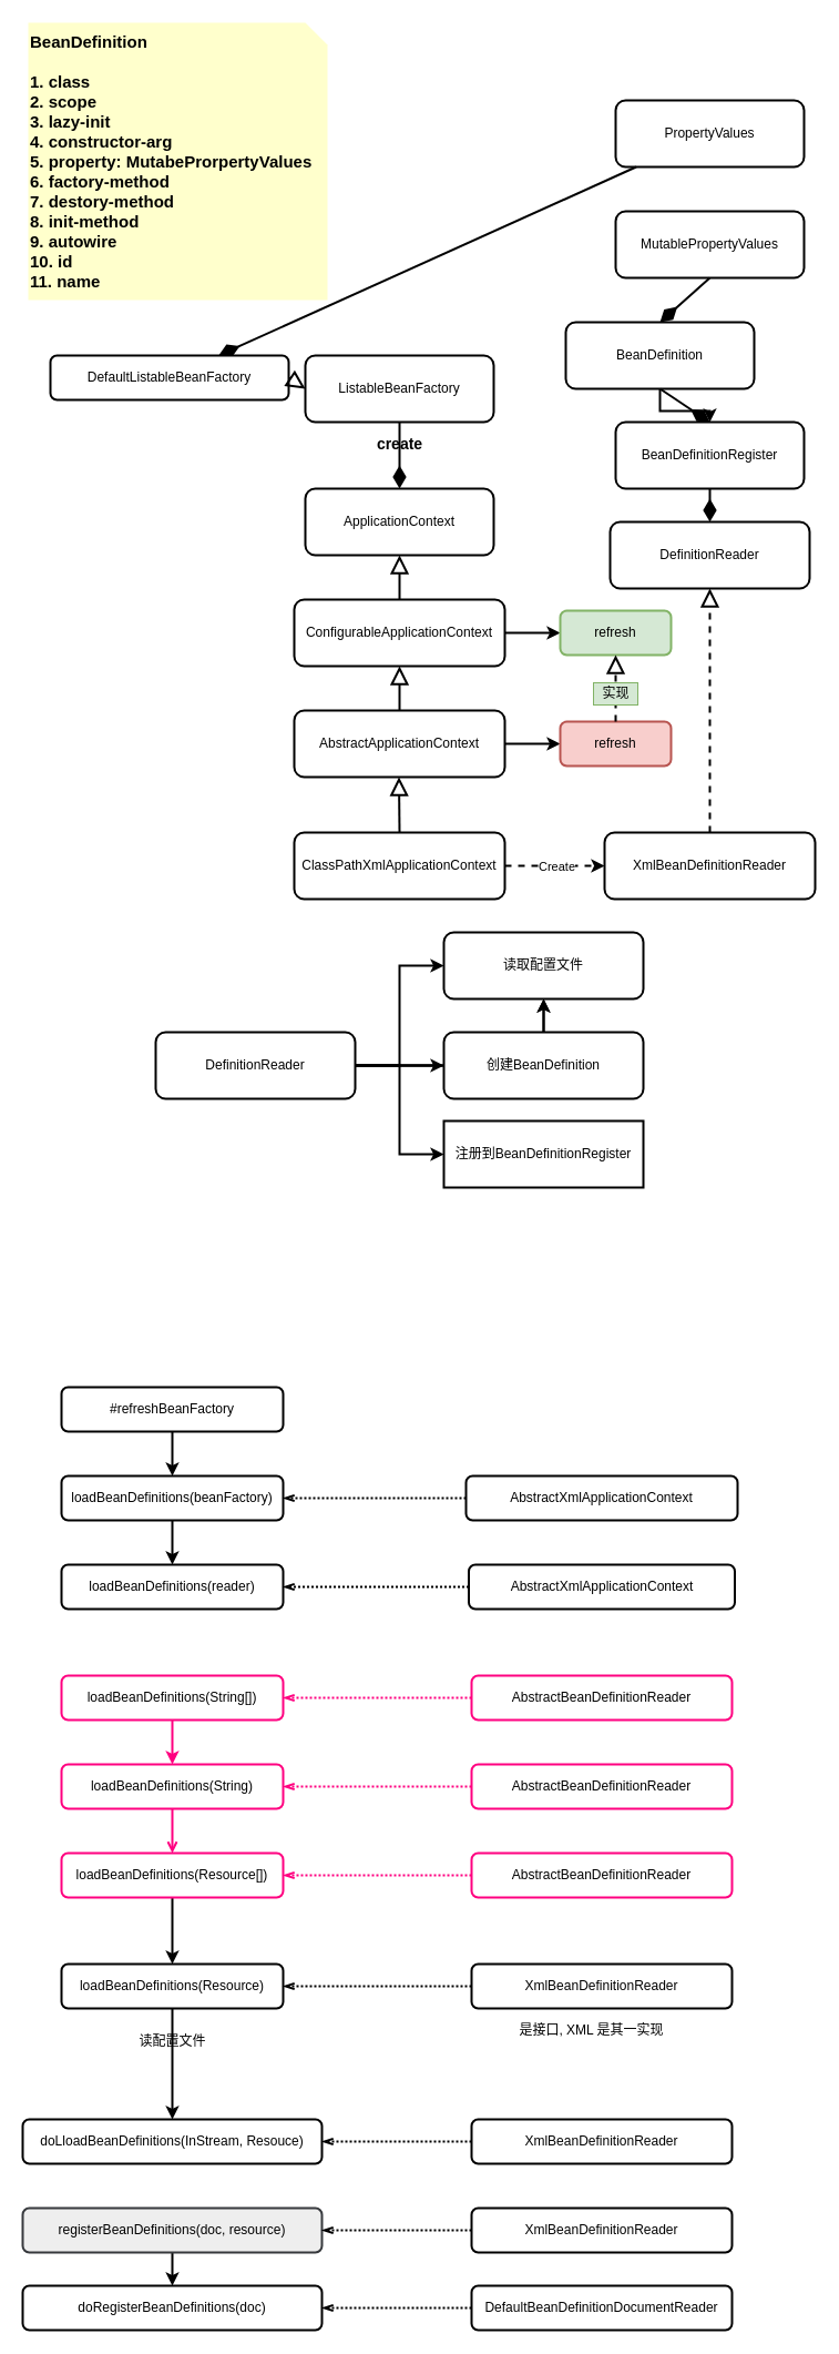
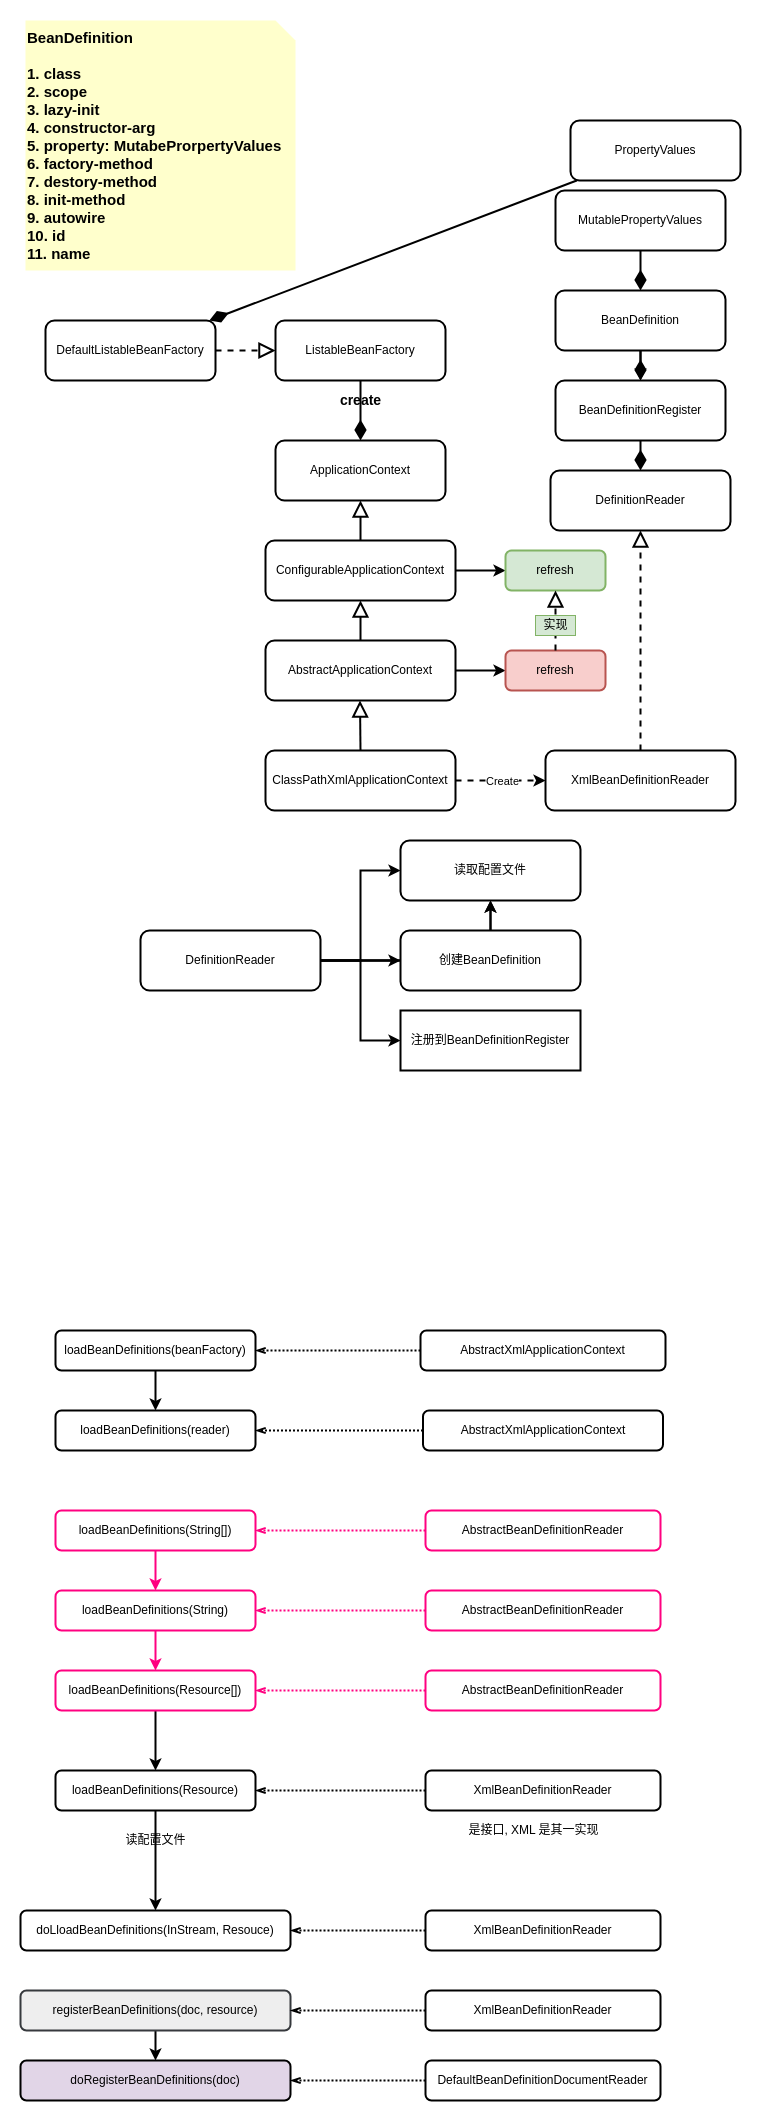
- <mxCell id="19" value="PropertyValues" style="rounded=1;whiteSpace=wrap;html=1;strokeWidth=2;" parent="1" vertex="1"><mxGeometry x="555" y="90" width="170" height="60" as="geometry" /></mxCell>
+ <mxCell id="19" value="PropertyValues" style="rounded=1;whiteSpace=wrap;html=1;strokeWidth=2;" parent="1" vertex="1"><mxGeometry x="570" y="120" width="170" height="60" as="geometry" /></mxCell>
- <mxCell id="15" value="BeanDefinition" style="rounded=1;whiteSpace=wrap;html=1;strokeWidth=2;" parent="1" vertex="1"><mxGeometry x="510" y="290" width="170" height="60" as="geometry" /></mxCell>
+ <mxCell id="15" value="BeanDefinition" style="rounded=1;whiteSpace=wrap;html=1;strokeWidth=2;" parent="1" vertex="1"><mxGeometry x="555" y="290" width="170" height="60" as="geometry" /></mxCell>
- <mxCell id="21" value="DefaultListableBeanFactory" style="rounded=1;whiteSpace=wrap;html=1;strokeWidth=2;" parent="1" vertex="1"><mxGeometry x="45" y="320" width="215" height="40" as="geometry" /></mxCell>
+ <mxCell id="21" value="DefaultListableBeanFactory" style="rounded=1;whiteSpace=wrap;html=1;strokeWidth=2;" parent="1" vertex="1"><mxGeometry x="45" y="320" width="170" height="60" as="geometry" /></mxCell>
- <mxCell id="45" value="#refreshBeanFactory" style="rounded=1;whiteSpace=wrap;html=1;strokeWidth=2;" vertex="1" parent="1"><mxGeometry x="55" y="1250" width="200" height="40" as="geometry" /></mxCell>
- <mxCell id="44" value="" style="edgeStyle=orthogonalEdgeStyle;rounded=0;orthogonalLoop=1;jettySize=auto;html=1;strokeWidth=2;" edge="1" parent="1" source="45" target="47"><mxGeometry relative="1" as="geometry" /></mxCell>
- <mxCell id="57" value="" style="edgeStyle=orthogonalEdgeStyle;rounded=0;orthogonalLoop=1;jettySize=auto;html=1;strokeWidth=2;strokeColor=#FF0080;endArrow=open;" edge="1" parent="1" source="58" target="62"><mxGeometry relative="1" as="geometry" /></mxCell>
+ <mxCell id="57" value="" style="edgeStyle=orthogonalEdgeStyle;rounded=0;orthogonalLoop=1;jettySize=auto;html=1;strokeWidth=2;strokeColor=#FF0080;" edge="1" parent="1" source="58" target="62"><mxGeometry relative="1" as="geometry" /></mxCell>
- <mxCell id="78" value="doRegisterBeanDefinitions(doc)" style="rounded=1;whiteSpace=wrap;html=1;strokeWidth=2;" vertex="1" parent="1"><mxGeometry x="20" y="2060" width="270" height="40" as="geometry" /></mxCell>
+ <mxCell id="78" value="doRegisterBeanDefinitions(doc)" style="rounded=1;whiteSpace=wrap;html=1;strokeWidth=2;fillColor=#e1d5e7;" vertex="1" parent="1"><mxGeometry x="20" y="2060" width="270" height="40" as="geometry" /></mxCell>
